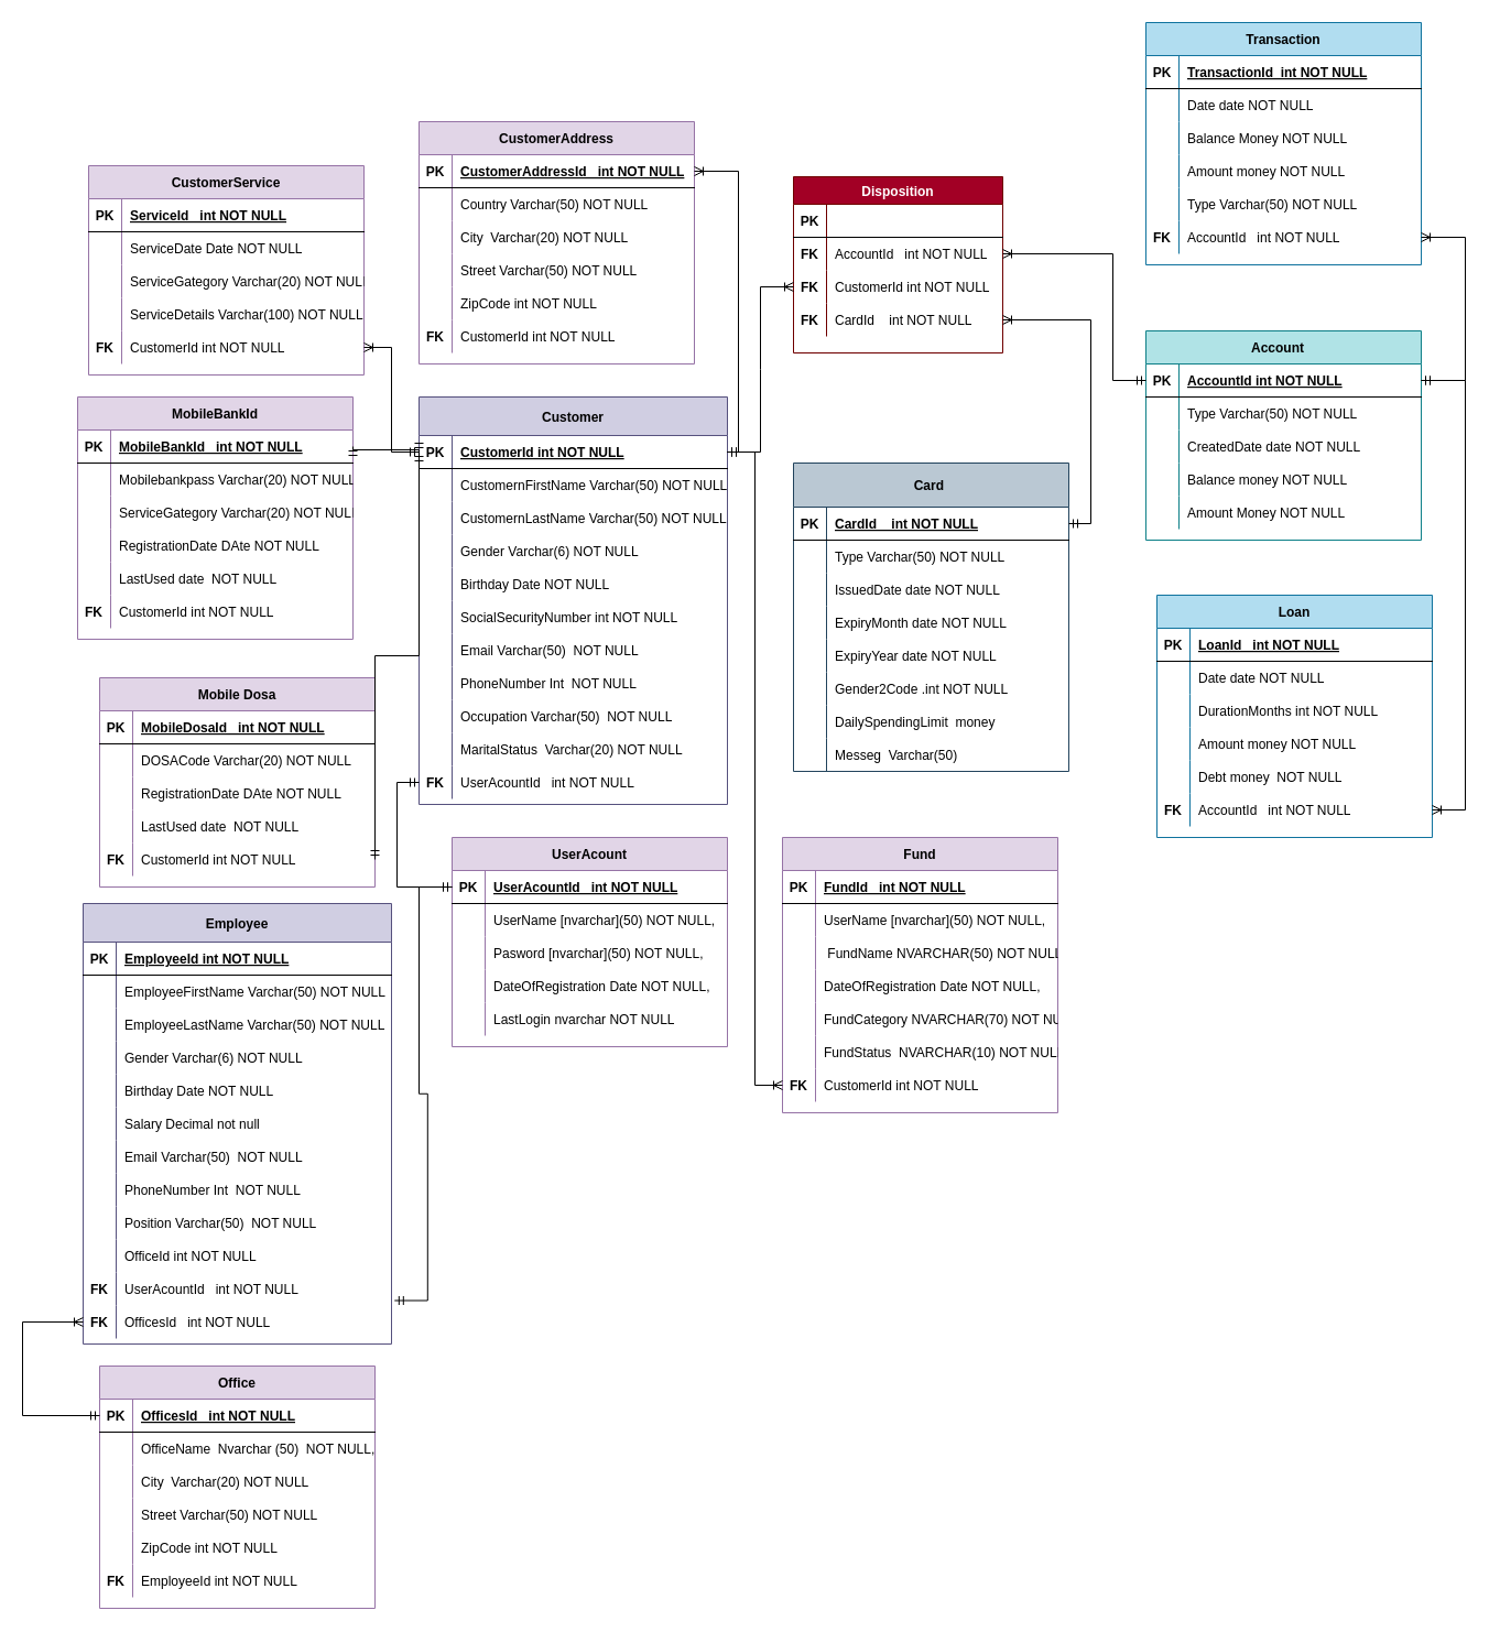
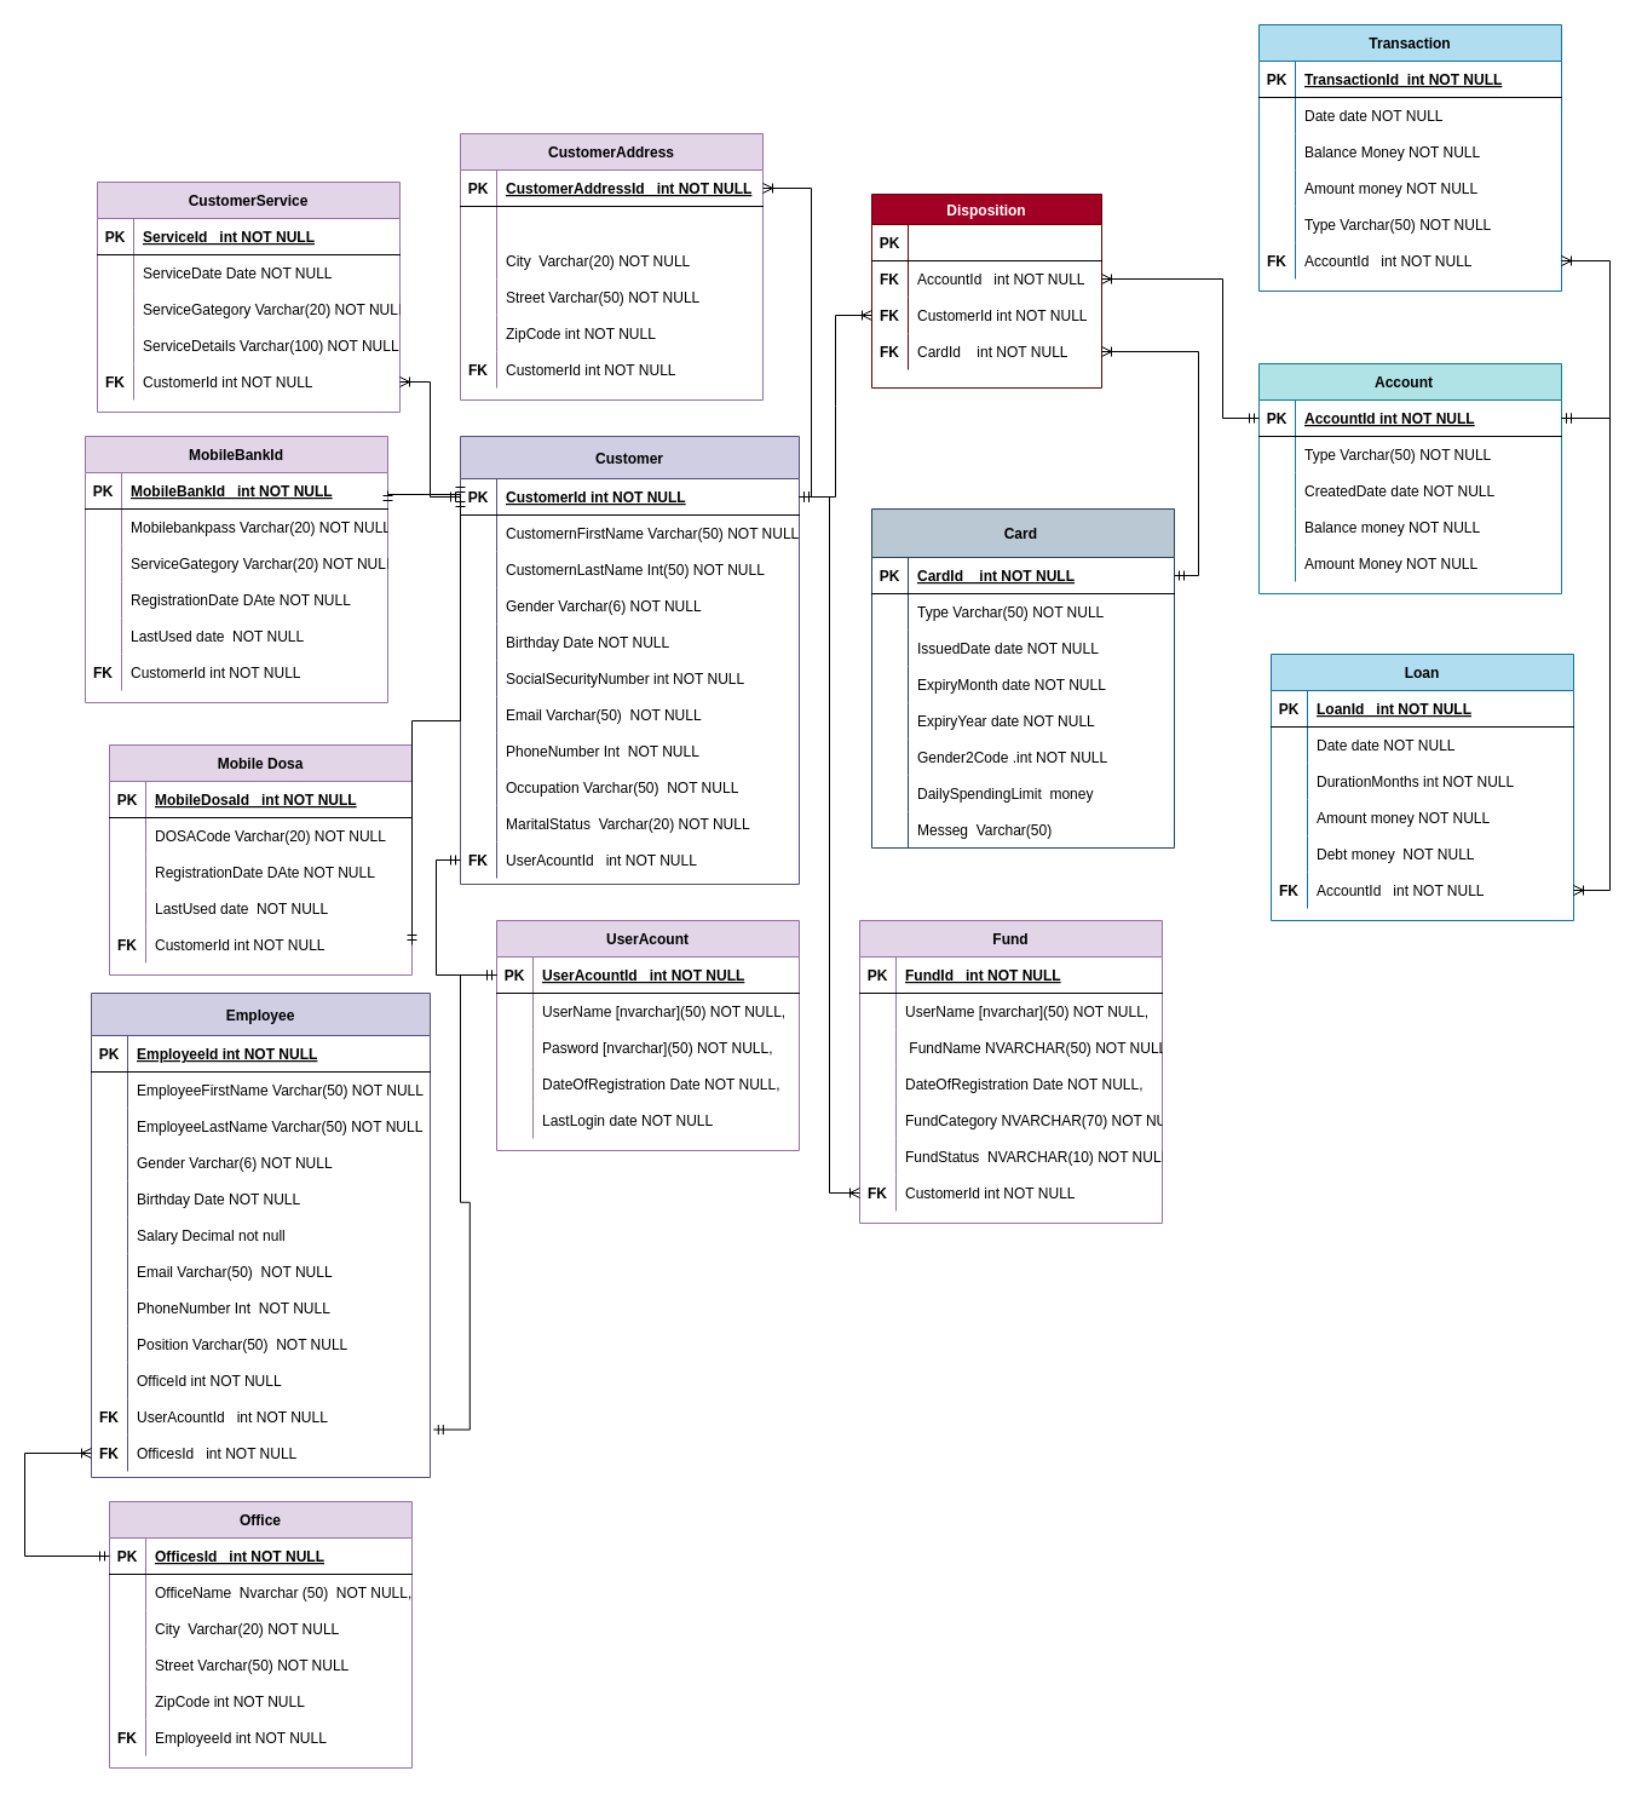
- <mxCell id="8" value="Country Varchar(50) NOT NULL" style="shape=partialRectangle;overflow=hidden;connectable=0;fillColor=none;top=0;left=0;bottom=0;right=0;align=left;spacingLeft=6;" parent="6" vertex="1"><mxGeometry x="30" width="220" height="30" as="geometry"><mxRectangle width="220" height="30" as="alternateBounds" /></mxGeometry></mxCell>
- <mxCell id="30" value="CustomernLastName Varchar(50) NOT NULL" style="shape=partialRectangle;overflow=hidden;connectable=0;fillColor=none;top=0;left=0;bottom=0;right=0;align=left;spacingLeft=6;" parent="28" vertex="1"><mxGeometry x="30" width="250" height="30" as="geometry"><mxRectangle width="250" height="30" as="alternateBounds" /></mxGeometry></mxCell>
+ <mxCell id="30" value="CustomernLastName Int(50) NOT NULL" style="shape=partialRectangle;overflow=hidden;connectable=0;fillColor=none;top=0;left=0;bottom=0;right=0;align=left;spacingLeft=6;" parent="28" vertex="1"><mxGeometry x="30" width="250" height="30" as="geometry"><mxRectangle width="250" height="30" as="alternateBounds" /></mxGeometry></mxCell>
- <mxCell id="167" value="LastLogin nvarchar NOT NULL" style="shape=partialRectangle;overflow=hidden;connectable=0;fillColor=none;top=0;left=0;bottom=0;right=0;align=left;spacingLeft=6;" parent="165" vertex="1"><mxGeometry x="30" width="220" height="30" as="geometry"><mxRectangle width="220" height="30" as="alternateBounds" /></mxGeometry></mxCell>
+ <mxCell id="167" value="LastLogin date NOT NULL" style="shape=partialRectangle;overflow=hidden;connectable=0;fillColor=none;top=0;left=0;bottom=0;right=0;align=left;spacingLeft=6;" parent="165" vertex="1"><mxGeometry x="30" width="220" height="30" as="geometry"><mxRectangle width="220" height="30" as="alternateBounds" /></mxGeometry></mxCell>
